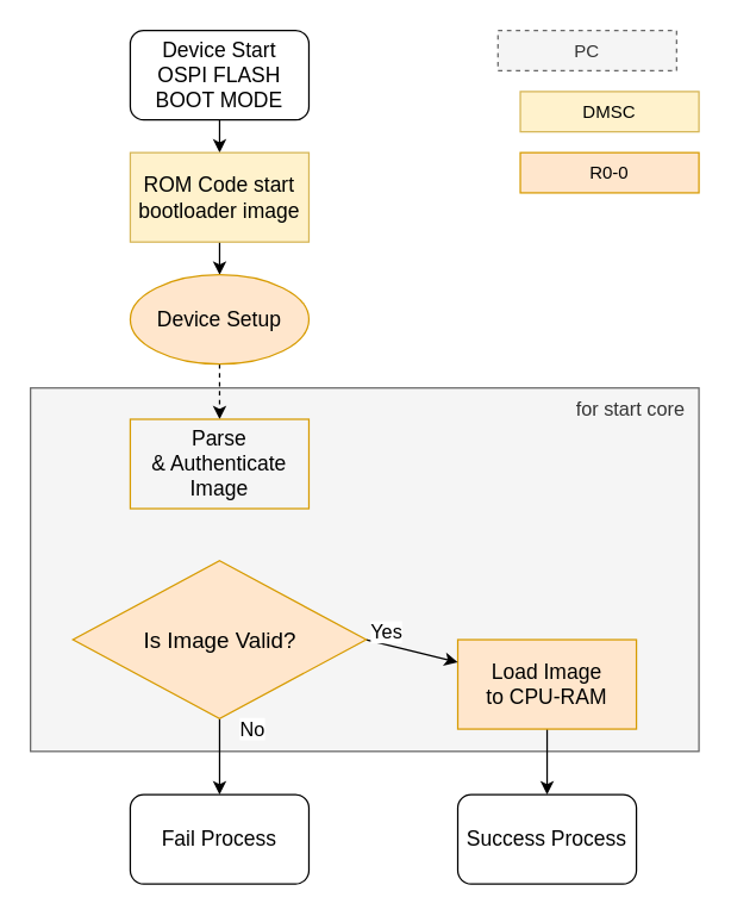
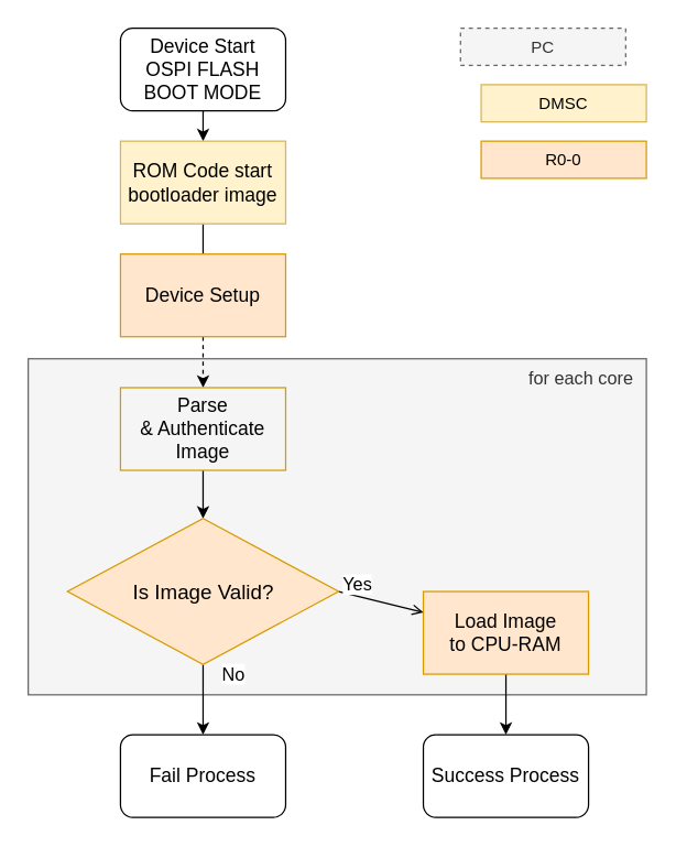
- <mxCell id="5" style="edgeStyle=none;html=1;exitX=0.5;exitY=1;exitDx=0;exitDy=0;" edge="1" parent="1" source="6" target="8"><mxGeometry relative="1" as="geometry" /></mxCell>
+ <mxCell id="5" style="edgeStyle=none;html=1;exitX=0.5;exitY=1;exitDx=0;exitDy=0;endArrow=none;" edge="1" parent="1" source="6" target="8"><mxGeometry relative="1" as="geometry" /></mxCell>
- <mxCell id="8" value="Device Setup" style="ellipse;whiteSpace=wrap;html=1;flipV=0;flipH=1;fontSize=14;fillColor=#ffe6cc;strokeColor=#d79b00;" parent="1" vertex="1"><mxGeometry x="87" y="184" width="120" height="60" as="geometry" /></mxCell>
+ <mxCell id="8" value="Device Setup" style="rounded=0;whiteSpace=wrap;html=1;flipV=0;flipH=1;fontSize=14;fillColor=#ffe6cc;strokeColor=#d79b00;" parent="1" vertex="1"><mxGeometry x="87" y="184" width="120" height="60" as="geometry" /></mxCell>
- <mxCell id="2" value="for start core&amp;nbsp;&amp;nbsp;" style="rounded=0;whiteSpace=wrap;html=1;align=right;verticalAlign=top;fontSize=13;fillColor=#f5f5f5;fontColor=#333333;strokeColor=#666666;" vertex="1" parent="1"><mxGeometry x="20" y="260" width="449" height="244" as="geometry" /></mxCell>
+ <mxCell id="2" value="for each core&amp;nbsp;&amp;nbsp;" style="rounded=0;whiteSpace=wrap;html=1;align=right;verticalAlign=top;fontSize=13;fillColor=#f5f5f5;fontColor=#333333;strokeColor=#666666;" vertex="1" parent="1"><mxGeometry x="20" y="260" width="449" height="244" as="geometry" /></mxCell>
+ <mxCell id="9" style="edgeStyle=none;html=1;exitX=0.5;exitY=1;exitDx=0;exitDy=0;" edge="1" parent="1" source="10" target="18"><mxGeometry relative="1" as="geometry" /></mxCell>
- <mxCell id="14" style="edgeStyle=none;html=1;exitX=1;exitY=0.5;exitDx=0;exitDy=0;" edge="1" parent="1" source="18" target="12"><mxGeometry relative="1" as="geometry" /></mxCell>
+ <mxCell id="14" style="edgeStyle=none;html=1;exitX=1;exitY=0.5;exitDx=0;exitDy=0;endArrow=open;" edge="1" parent="1" source="18" target="12"><mxGeometry relative="1" as="geometry" /></mxCell>
